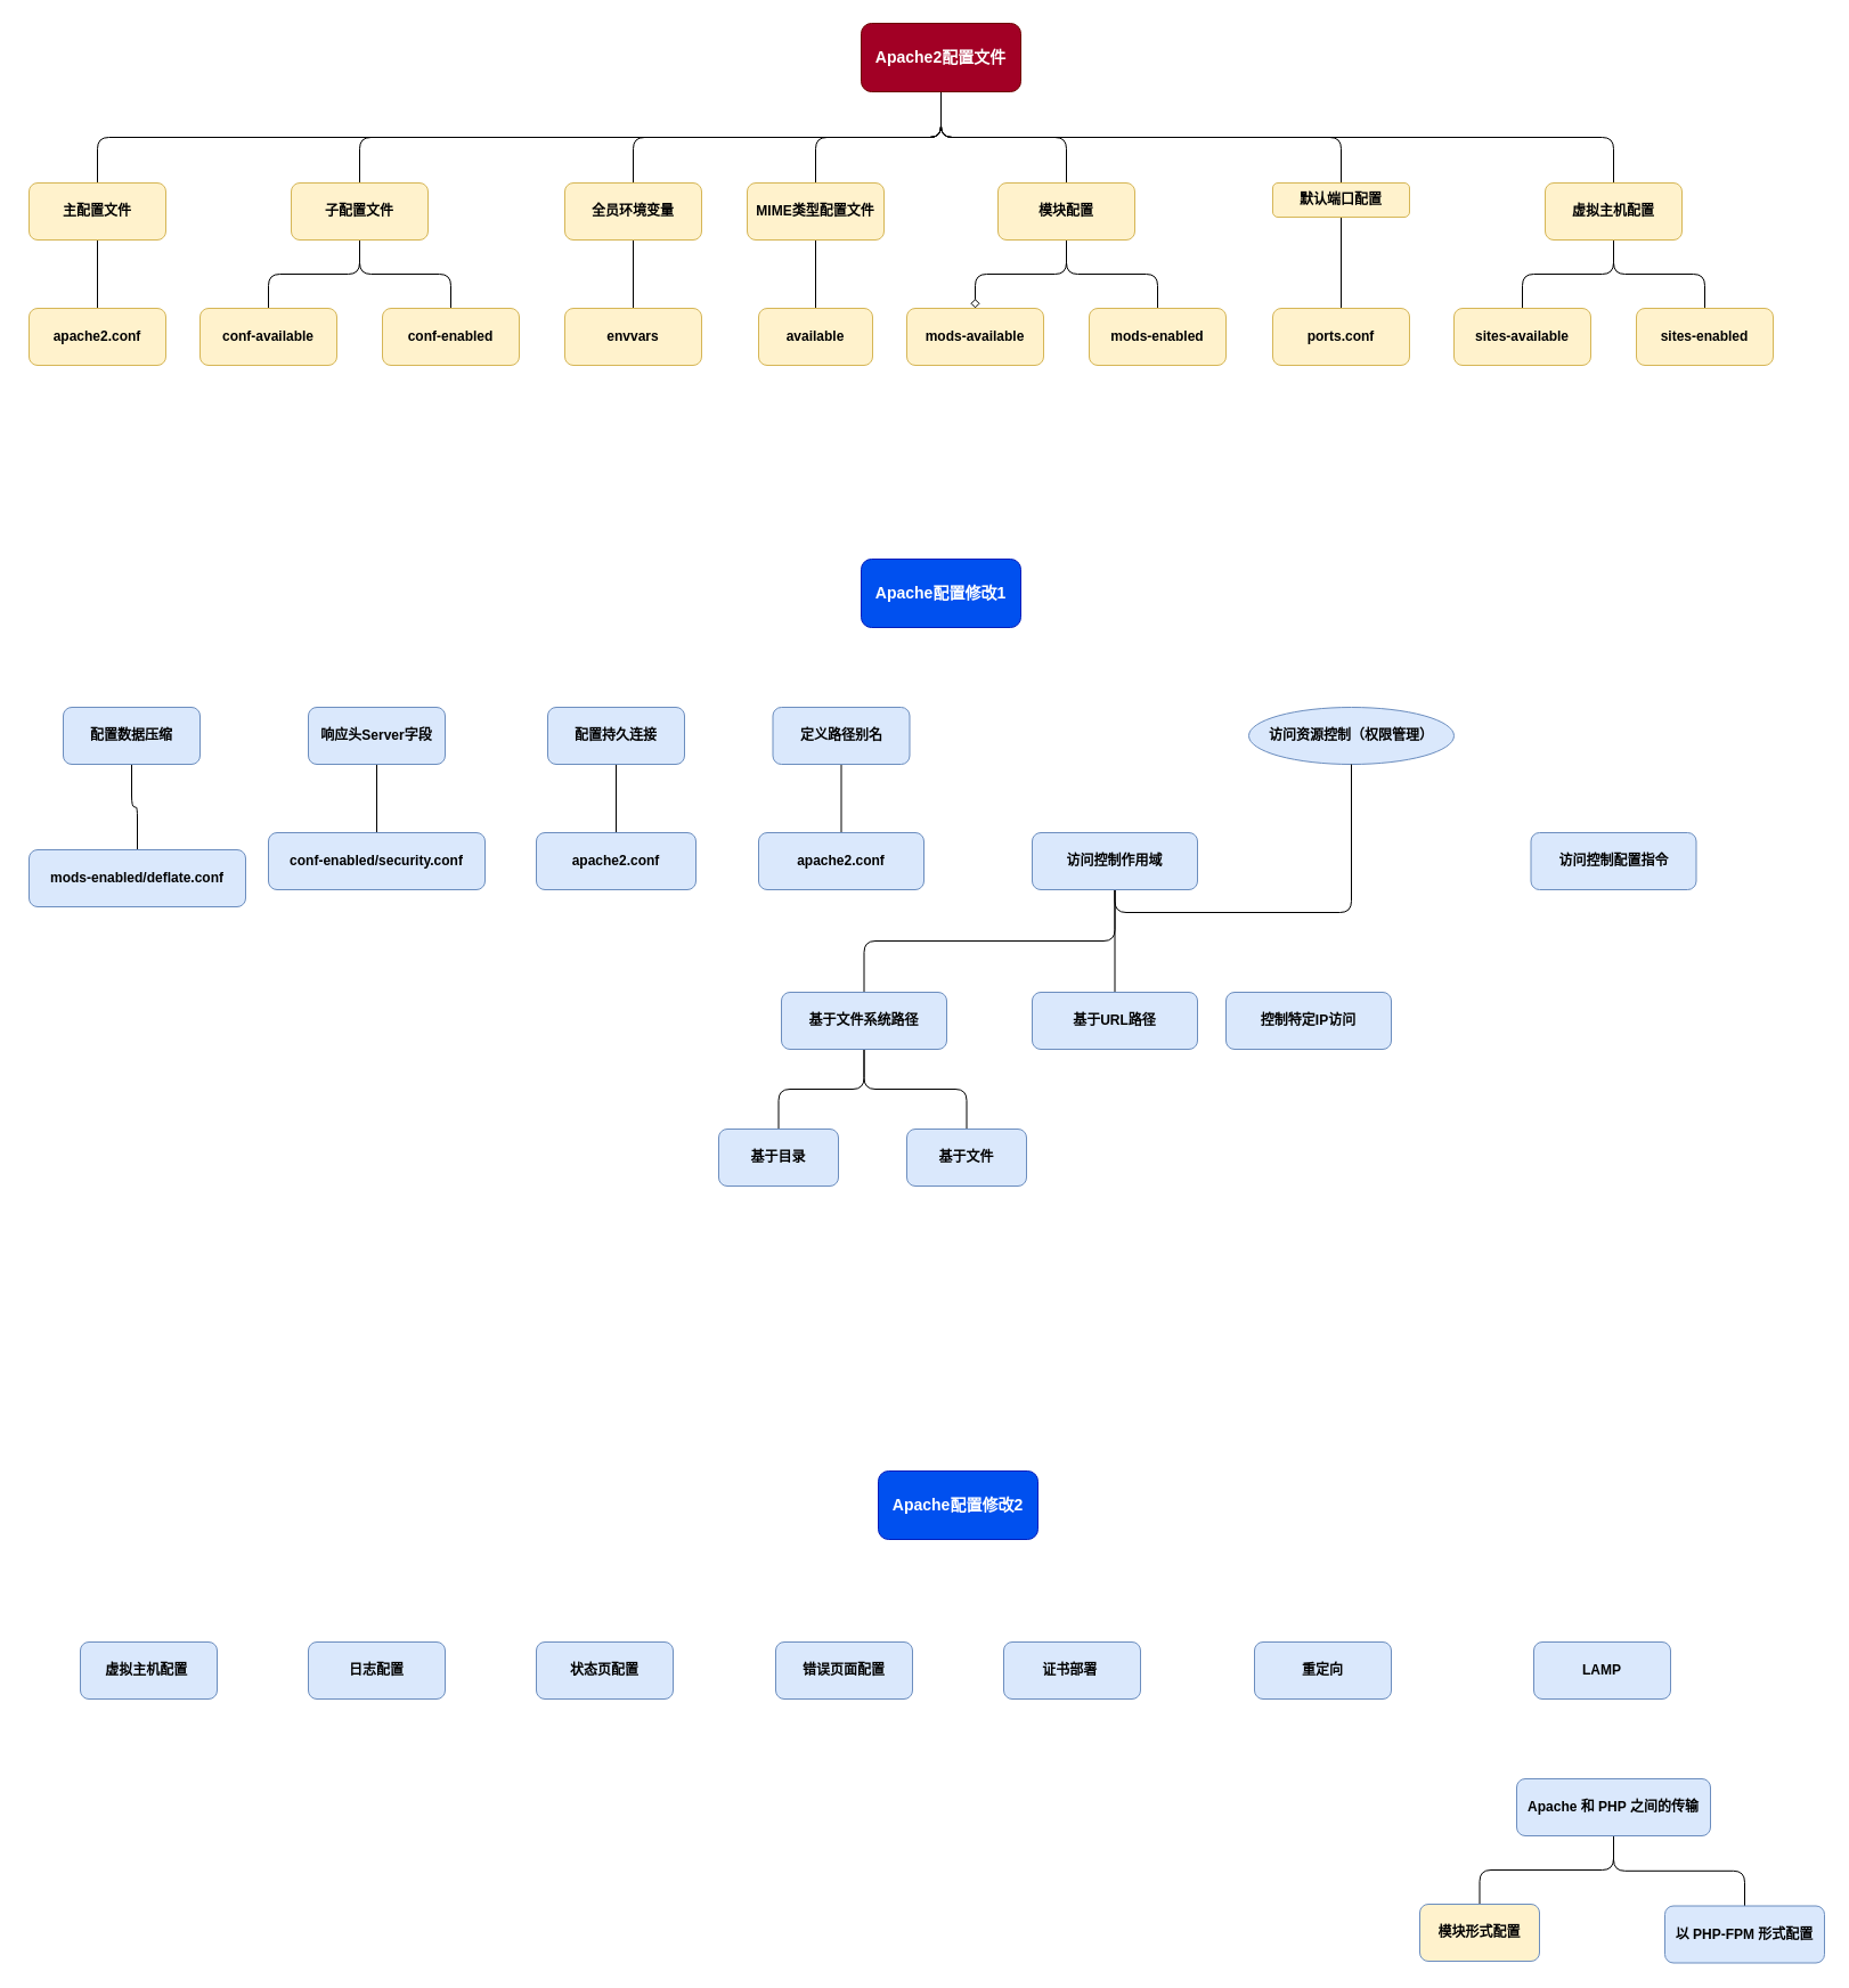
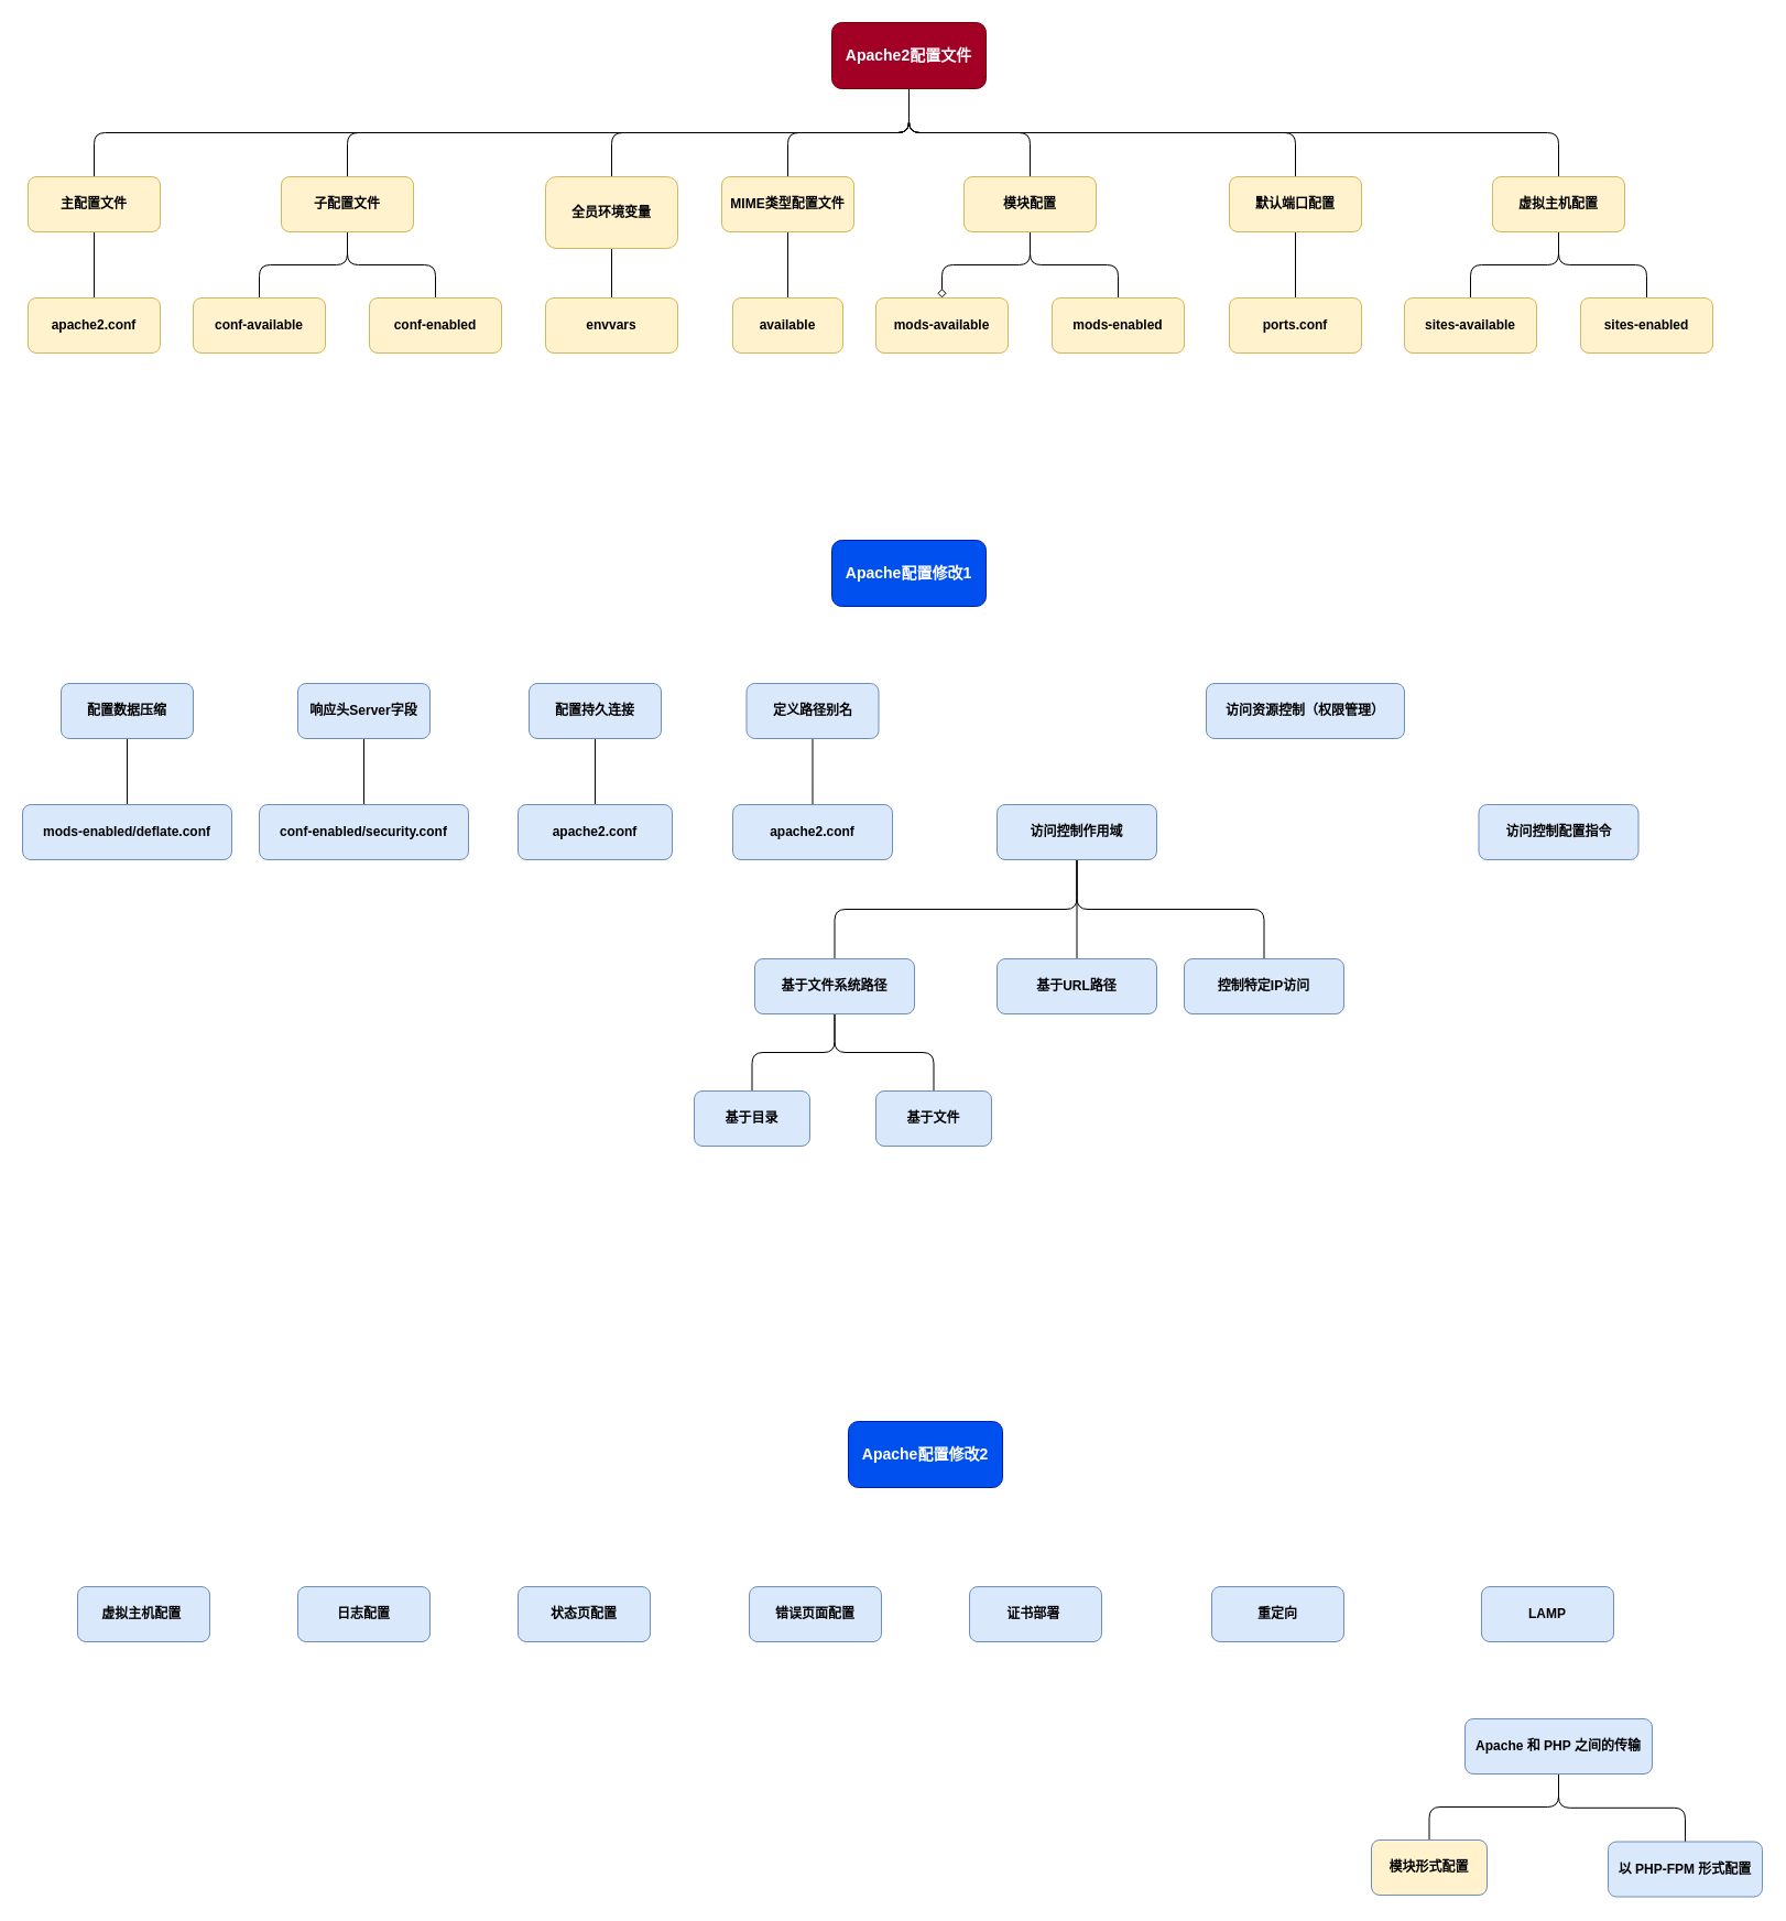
- <mxCell id="21" value="默认端口配置" style="rounded=1;whiteSpace=wrap;html=1;fillColor=#fff2cc;strokeColor=#d6b656;fontStyle=1" parent="1" vertex="1"><mxGeometry x="1116" y="160" width="120" height="30" as="geometry" /></mxCell>
+ <mxCell id="21" value="默认端口配置" style="rounded=1;whiteSpace=wrap;html=1;fillColor=#fff2cc;strokeColor=#d6b656;fontStyle=1" parent="1" vertex="1"><mxGeometry x="1116" y="160" width="120" height="50" as="geometry" /></mxCell>
- <mxCell id="16" value="全员环境变量" style="rounded=1;whiteSpace=wrap;html=1;fillColor=#fff2cc;strokeColor=#d6b656;fontStyle=1" parent="1" vertex="1"><mxGeometry x="495" y="160" width="120" height="50" as="geometry" /></mxCell>
+ <mxCell id="16" value="全员环境变量" style="rounded=1;whiteSpace=wrap;html=1;fillColor=#fff2cc;strokeColor=#d6b656;fontStyle=1" parent="1" vertex="1"><mxGeometry x="495" y="160" width="120" height="65" as="geometry" /></mxCell>
- <mxCell id="50" value="访问资源控制（权限管理）" style="ellipse;whiteSpace=wrap;html=1;fillColor=#dae8fc;strokeColor=#6c8ebf;fontStyle=1;" vertex="1" parent="1"><mxGeometry x="1095" y="620" width="180" height="50" as="geometry" /></mxCell>
+ <mxCell id="50" value="访问资源控制（权限管理）" style="rounded=1;whiteSpace=wrap;html=1;fillColor=#dae8fc;strokeColor=#6c8ebf;fontStyle=1" vertex="1" parent="1"><mxGeometry x="1095" y="620" width="180" height="50" as="geometry" /></mxCell>
- <mxCell id="44" value="mods-enabled/deflate.conf" style="rounded=1;whiteSpace=wrap;html=1;fillColor=#dae8fc;strokeColor=#6c8ebf;fontStyle=1" parent="1" vertex="1"><mxGeometry x="25" y="745" width="190" height="50" as="geometry" /></mxCell>
+ <mxCell id="44" value="mods-enabled/deflate.conf" style="rounded=1;whiteSpace=wrap;html=1;fillColor=#dae8fc;strokeColor=#6c8ebf;fontStyle=1" parent="1" vertex="1"><mxGeometry x="20" y="730" width="190" height="50" as="geometry" /></mxCell>
- <mxCell id="53" style="edgeStyle=orthogonalEdgeStyle;curved=0;rounded=1;orthogonalLoop=1;jettySize=auto;html=1;exitX=0.5;exitY=1;exitDx=0;exitDy=0;strokeColor=default;align=center;verticalAlign=middle;fontFamily=Helvetica;fontSize=11;fontColor=default;labelBackgroundColor=default;endArrow=none;endFill=0;" edge="1" parent="1" source="54" target="50"><mxGeometry relative="1" as="geometry" /></mxCell>
+ <mxCell id="53" style="edgeStyle=orthogonalEdgeStyle;curved=0;rounded=1;orthogonalLoop=1;jettySize=auto;html=1;exitX=0.5;exitY=1;exitDx=0;exitDy=0;entryX=0.5;entryY=0;entryDx=0;entryDy=0;strokeColor=default;align=center;verticalAlign=middle;fontFamily=Helvetica;fontSize=11;fontColor=default;labelBackgroundColor=default;endArrow=none;endFill=0;" edge="1" parent="1" source="54" target="60"><mxGeometry relative="1" as="geometry" /></mxCell>
